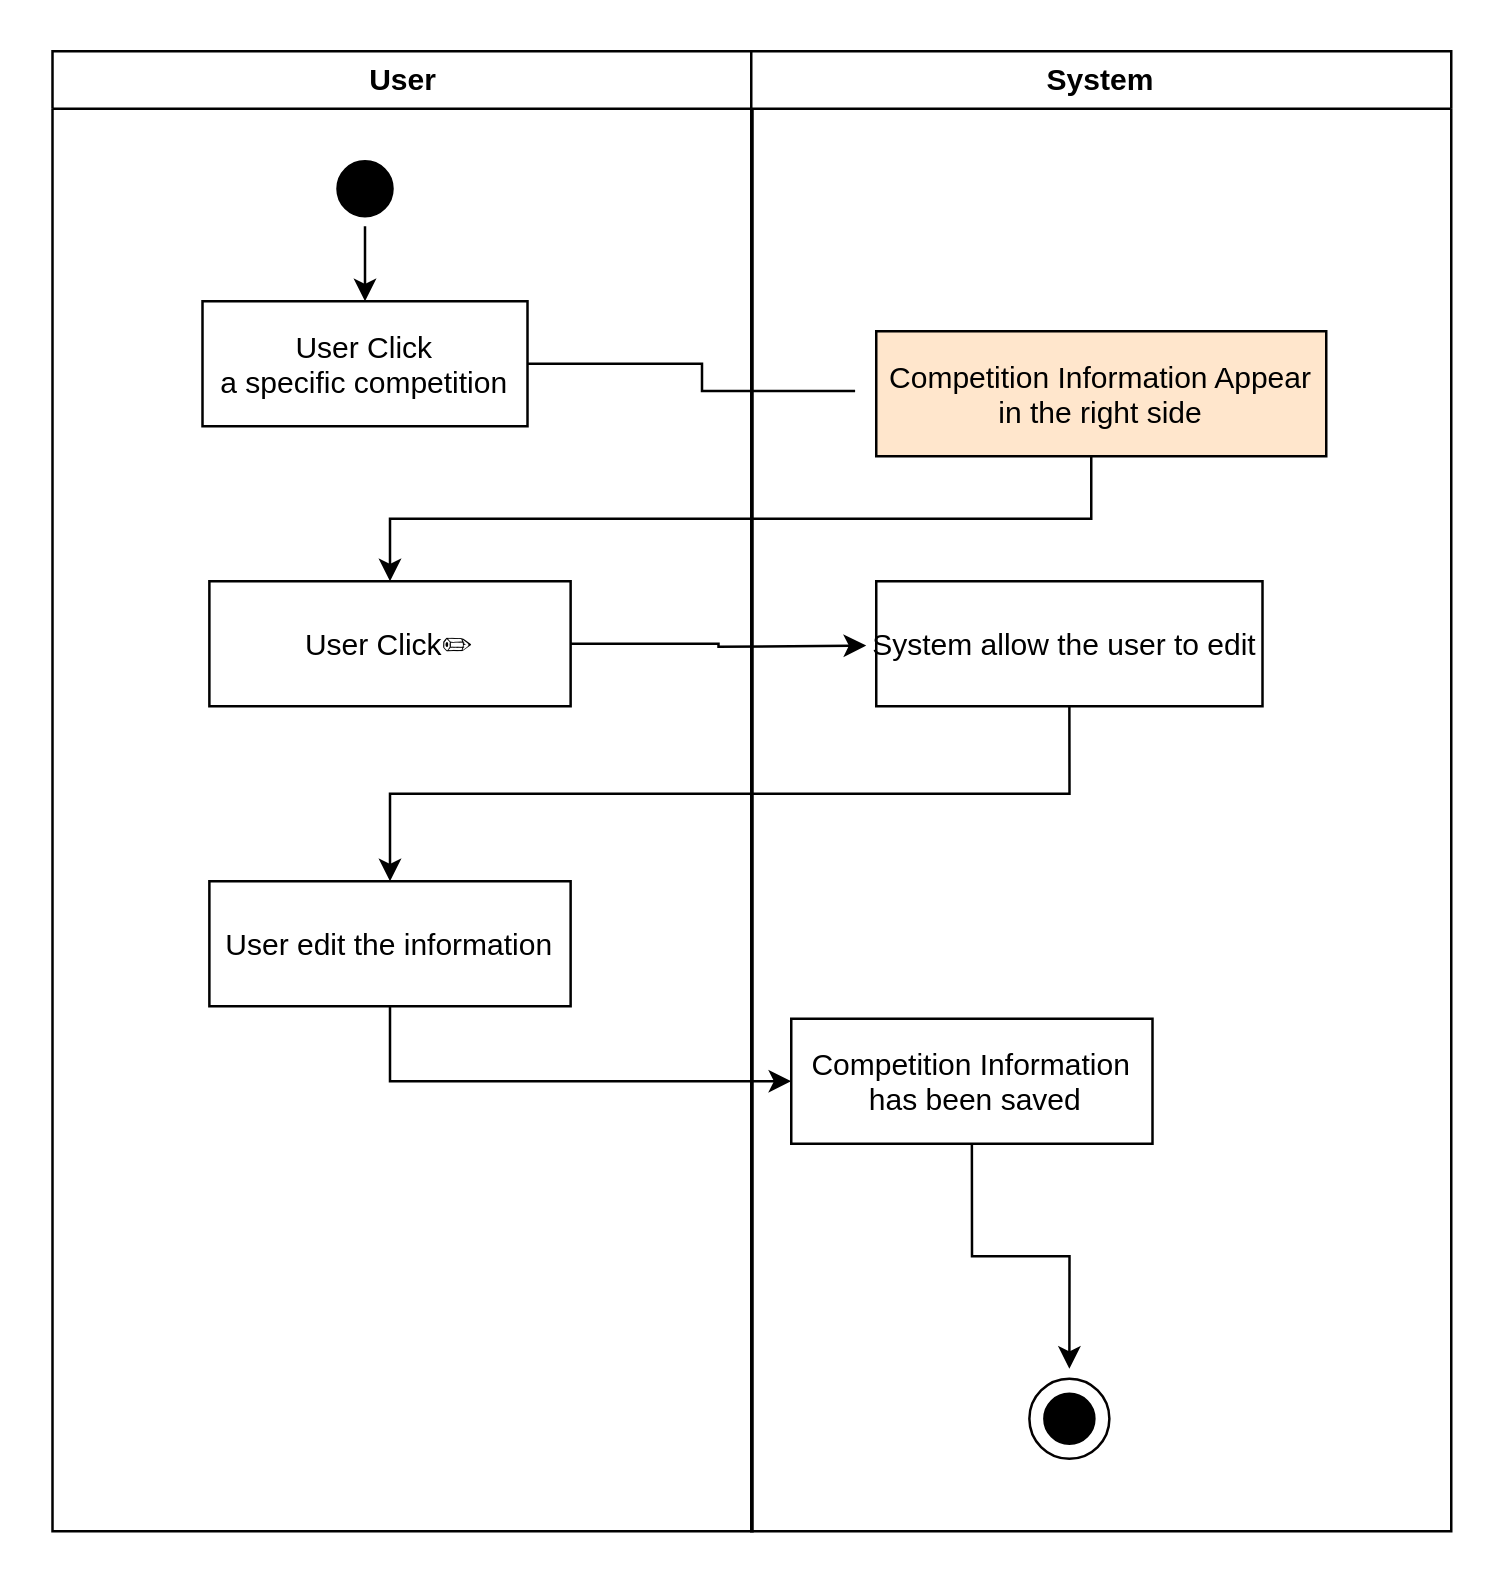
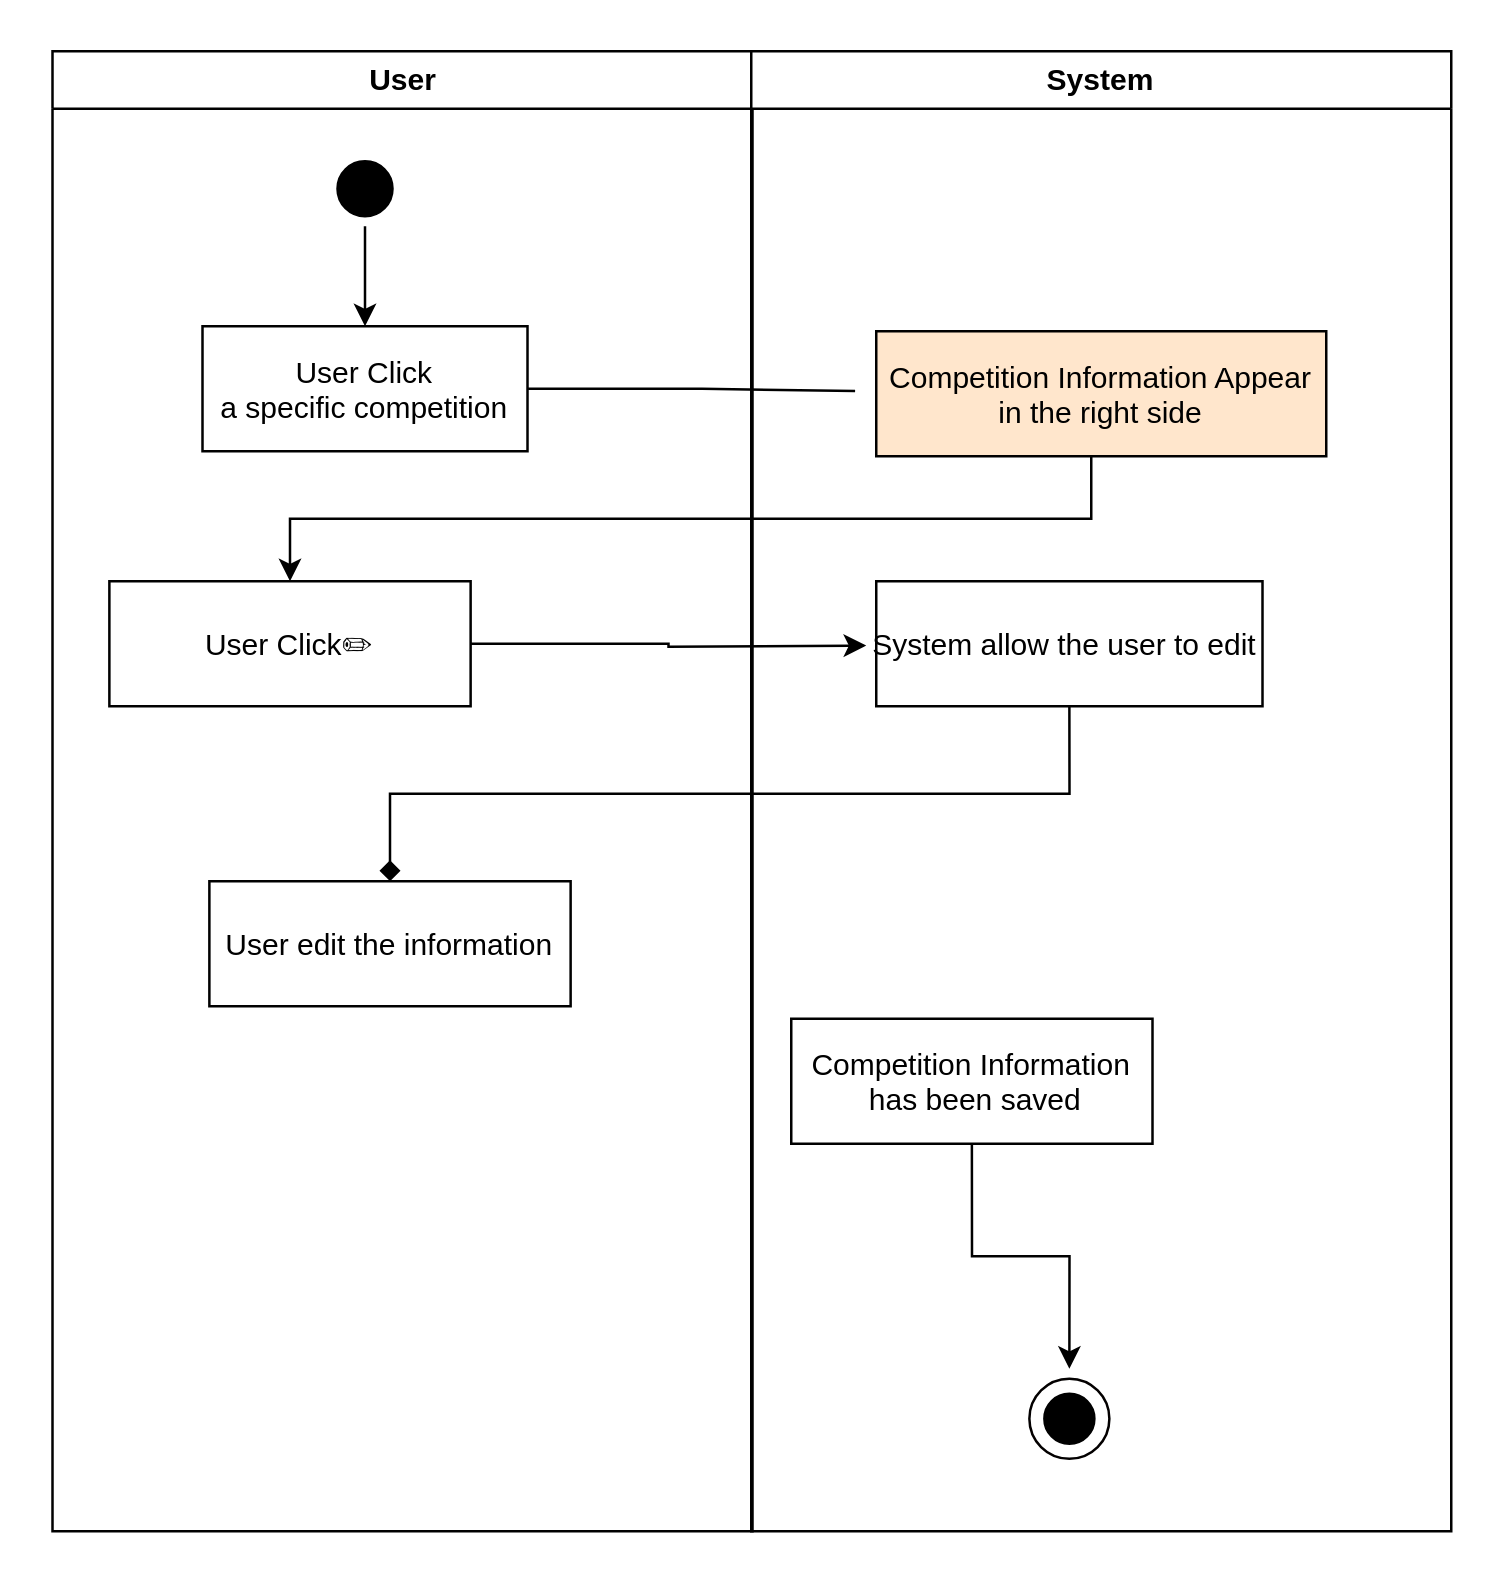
- <mxCell id="5" value="User Click &#10;a specific competition" style="" vertex="1" parent="2"><mxGeometry x="60" y="100" width="130" height="50" as="geometry" /></mxCell>
+ <mxCell id="5" value="User Click &#10;a specific competition" style="" vertex="1" parent="2"><mxGeometry x="60" y="110" width="130" height="50" as="geometry" /></mxCell>
- <mxCell id="6" value="User Click✏️" style="" vertex="1" parent="2"><mxGeometry x="62.75" y="212" width="144.5" height="50" as="geometry" /></mxCell>
+ <mxCell id="6" value="User Click✏️" style="" vertex="1" parent="2"><mxGeometry x="22.75" y="212" width="144.5" height="50" as="geometry" /></mxCell>
- <mxCell id="16" style="edgeStyle=orthogonalEdgeStyle;rounded=0;orthogonalLoop=1;jettySize=auto;html=1;exitX=0.5;exitY=1;exitDx=0;exitDy=0;entryX=0.5;entryY=0;entryDx=0;entryDy=0;" edge="1" parent="1" source="10" target="7"><mxGeometry relative="1" as="geometry" /></mxCell>
+ <mxCell id="16" style="edgeStyle=orthogonalEdgeStyle;rounded=0;orthogonalLoop=1;jettySize=auto;html=1;exitX=0.5;exitY=1;exitDx=0;exitDy=0;entryX=0.5;entryY=0;entryDx=0;entryDy=0;endArrow=diamond;" edge="1" parent="1" source="10" target="7"><mxGeometry relative="1" as="geometry" /></mxCell>
- <mxCell id="17" style="edgeStyle=orthogonalEdgeStyle;rounded=0;orthogonalLoop=1;jettySize=auto;html=1;exitX=0.5;exitY=1;exitDx=0;exitDy=0;entryX=0;entryY=0.5;entryDx=0;entryDy=0;" edge="1" parent="1" source="7" target="12"><mxGeometry relative="1" as="geometry" /></mxCell>
